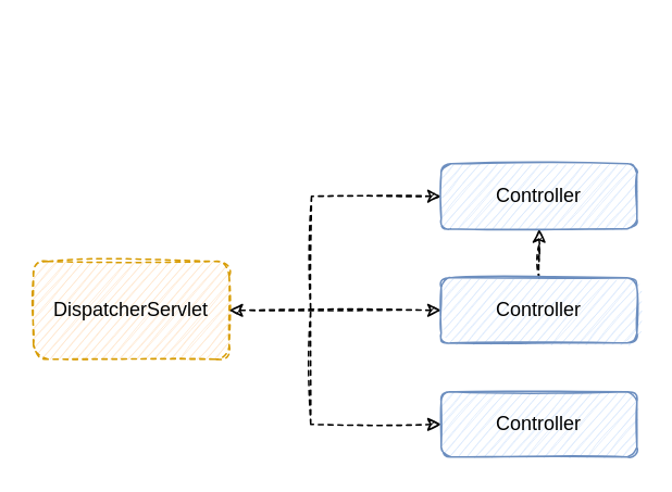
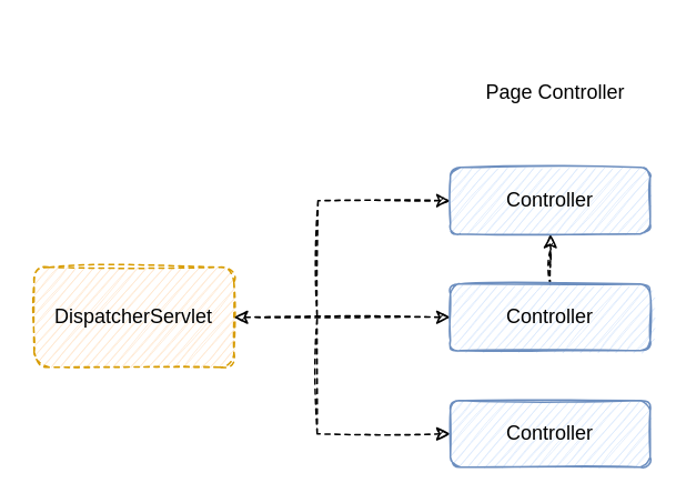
+ <mxCell id="10" value="Page Controller&amp;nbsp;" style="text;html=1;strokeColor=none;fillColor=none;align=center;verticalAlign=middle;whiteSpace=wrap;rounded=0;sketch=1;" vertex="1" parent="1"><mxGeometry x="280" y="20" width="110" height="70" as="geometry" /></mxCell>
